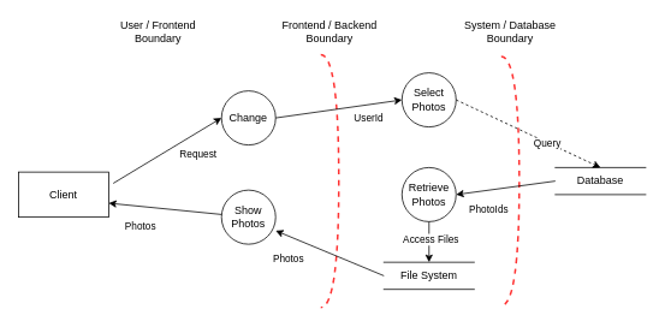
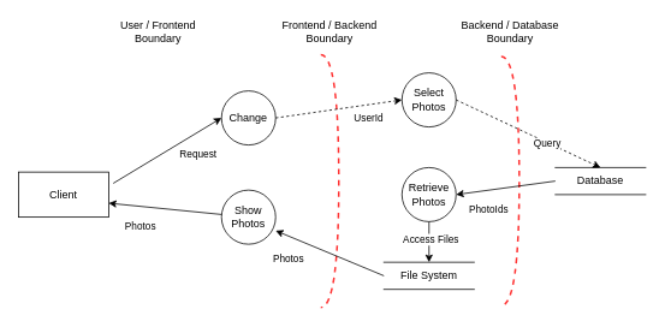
- <mxCell id="8" value="System / Database Boundary" style="text;html=1;align=center;verticalAlign=middle;whiteSpace=wrap;rounded=0;" parent="1" vertex="1"><mxGeometry x="505" y="20" width="120" height="30" as="geometry" /></mxCell>
+ <mxCell id="8" value="Backend / Database Boundary" style="text;html=1;align=center;verticalAlign=middle;whiteSpace=wrap;rounded=0;" parent="1" vertex="1"><mxGeometry x="505" y="20" width="120" height="30" as="geometry" /></mxCell>
- <mxCell id="17" value="" style="endArrow=classic;html=1;rounded=0;exitX=1;exitY=0.5;exitDx=0;exitDy=0;entryX=0;entryY=0.5;entryDx=0;entryDy=0;" parent="1" source="11" target="16" edge="1"><mxGeometry width="50" height="50" relative="1" as="geometry"><mxPoint x="335" y="210" as="sourcePoint" /><mxPoint x="385" y="160" as="targetPoint" /></mxGeometry></mxCell>
+ <mxCell id="17" value="" style="endArrow=classic;html=1;rounded=0;exitX=1;exitY=0.5;exitDx=0;exitDy=0;entryX=0;entryY=0.5;entryDx=0;entryDy=0;dashed=1;" parent="1" source="11" target="16" edge="1"><mxGeometry width="50" height="50" relative="1" as="geometry"><mxPoint x="335" y="210" as="sourcePoint" /><mxPoint x="385" y="160" as="targetPoint" /></mxGeometry></mxCell>
